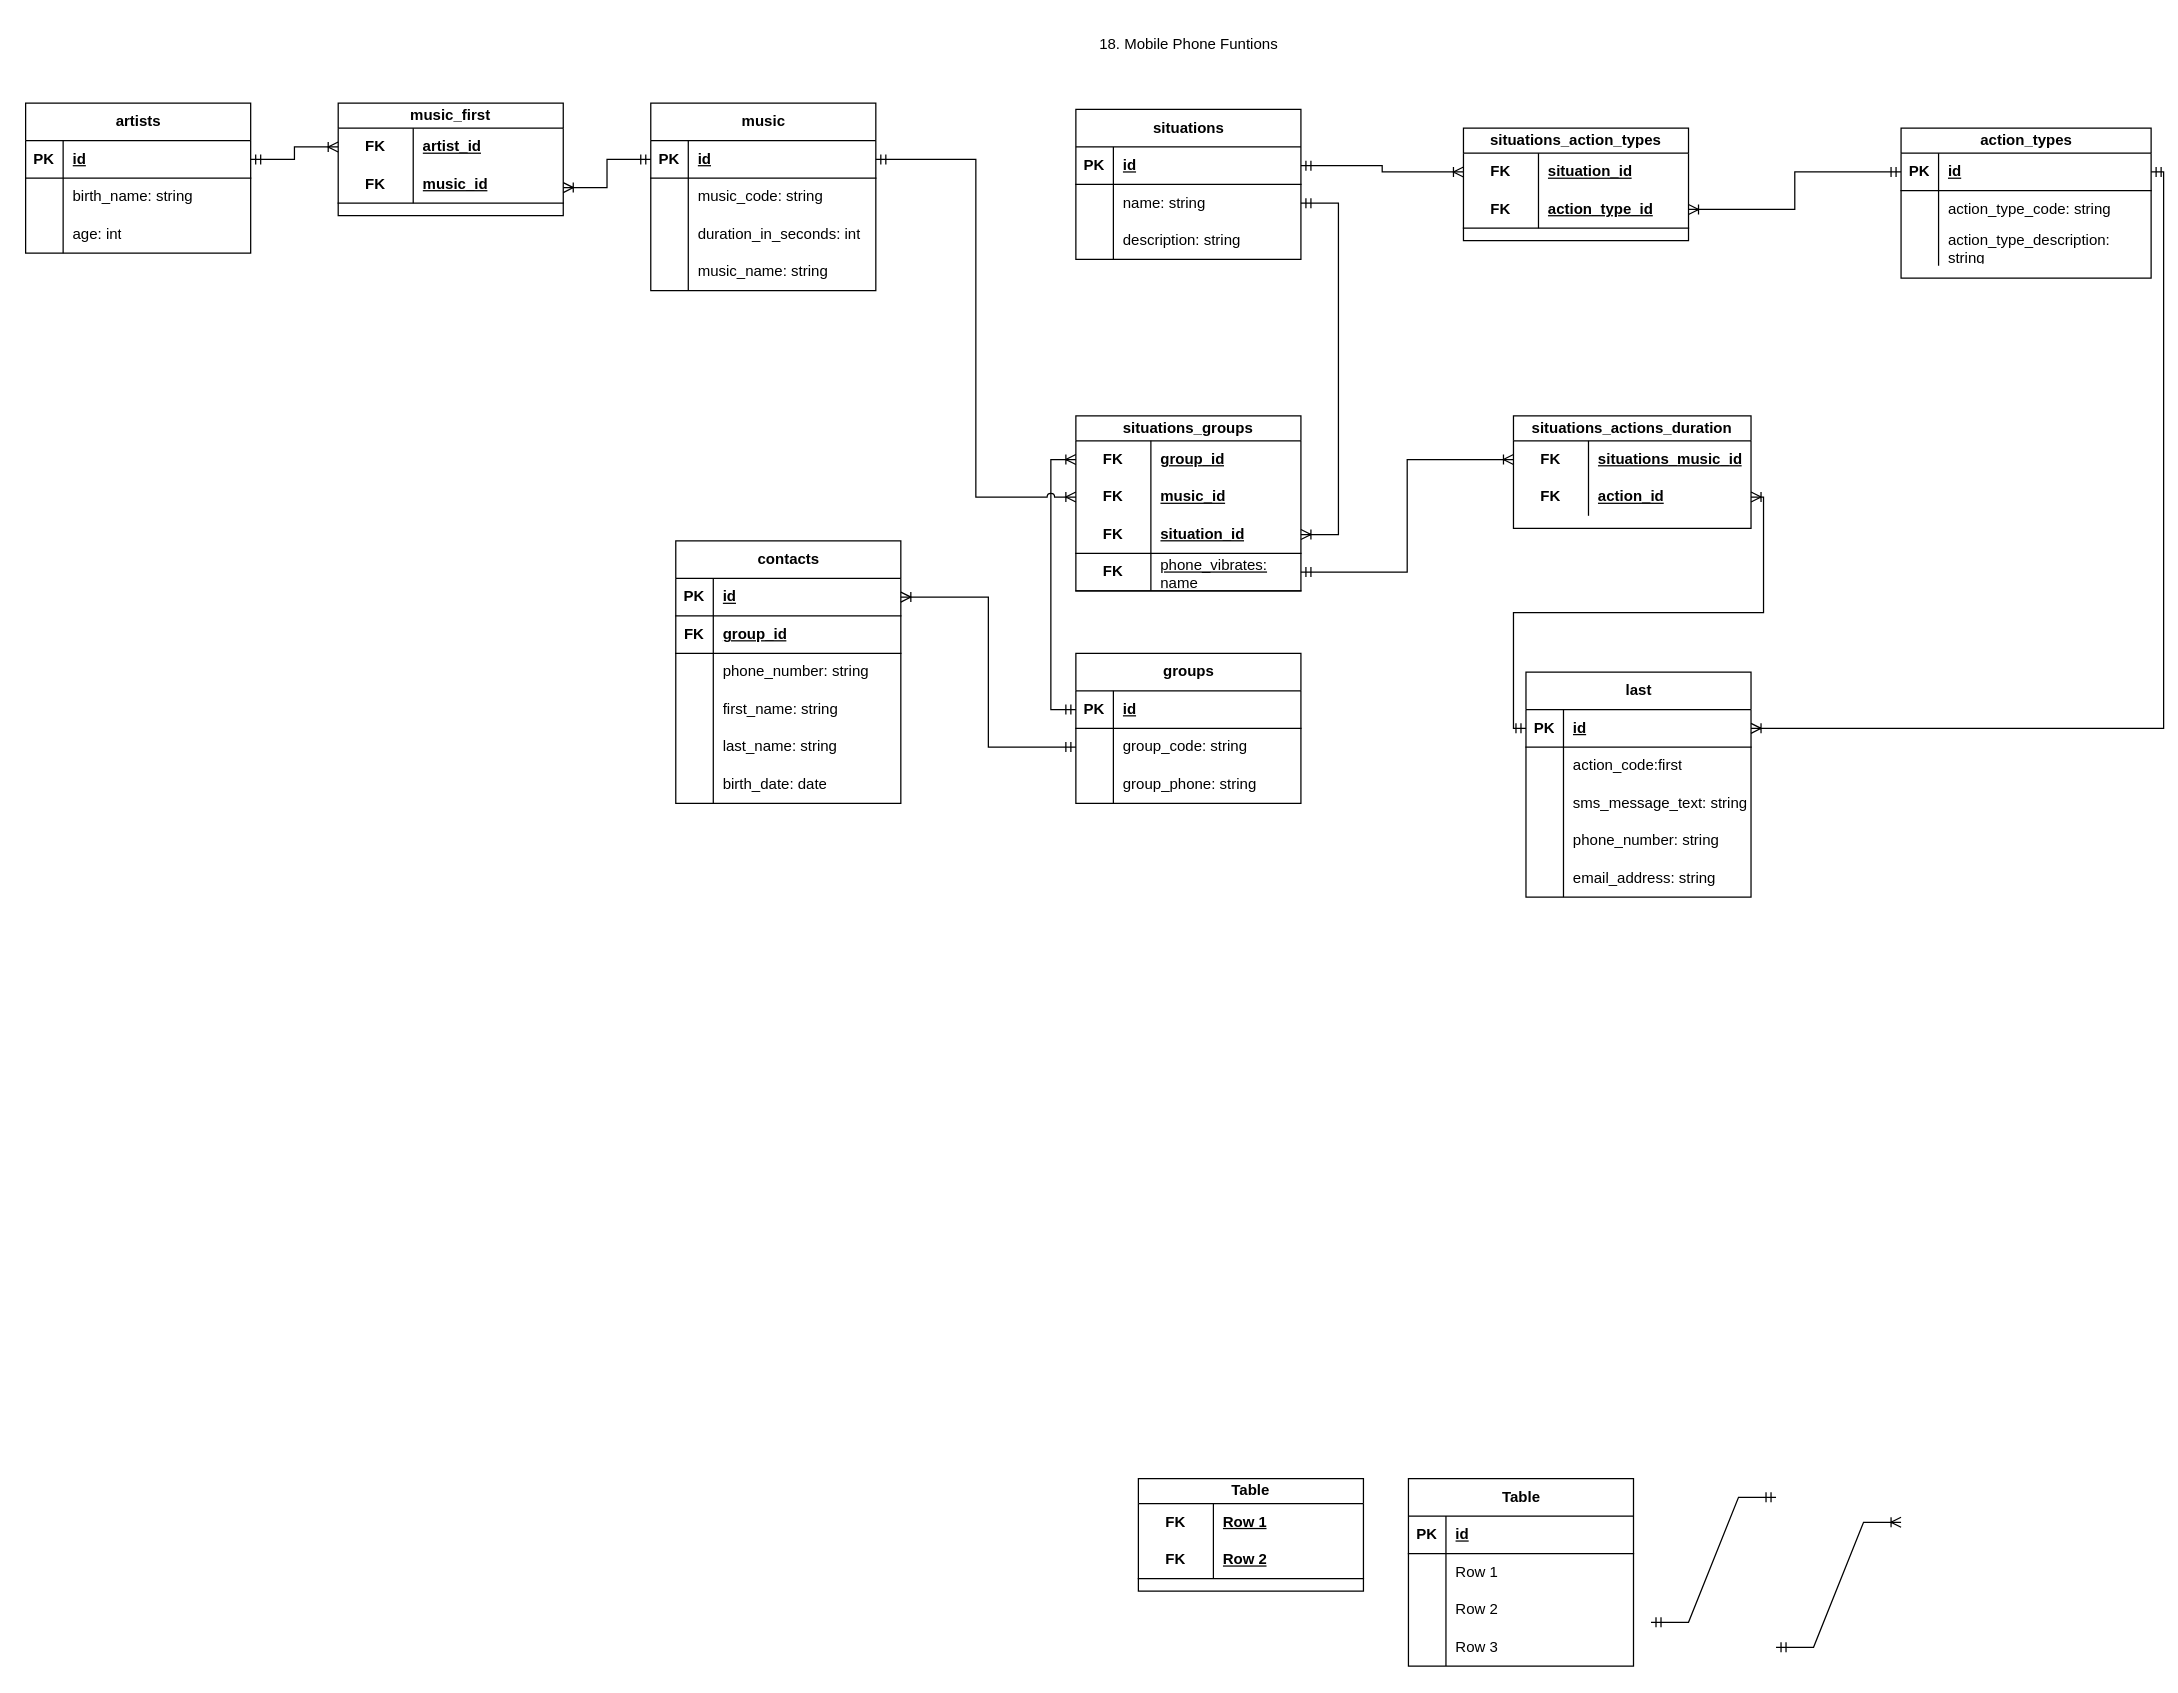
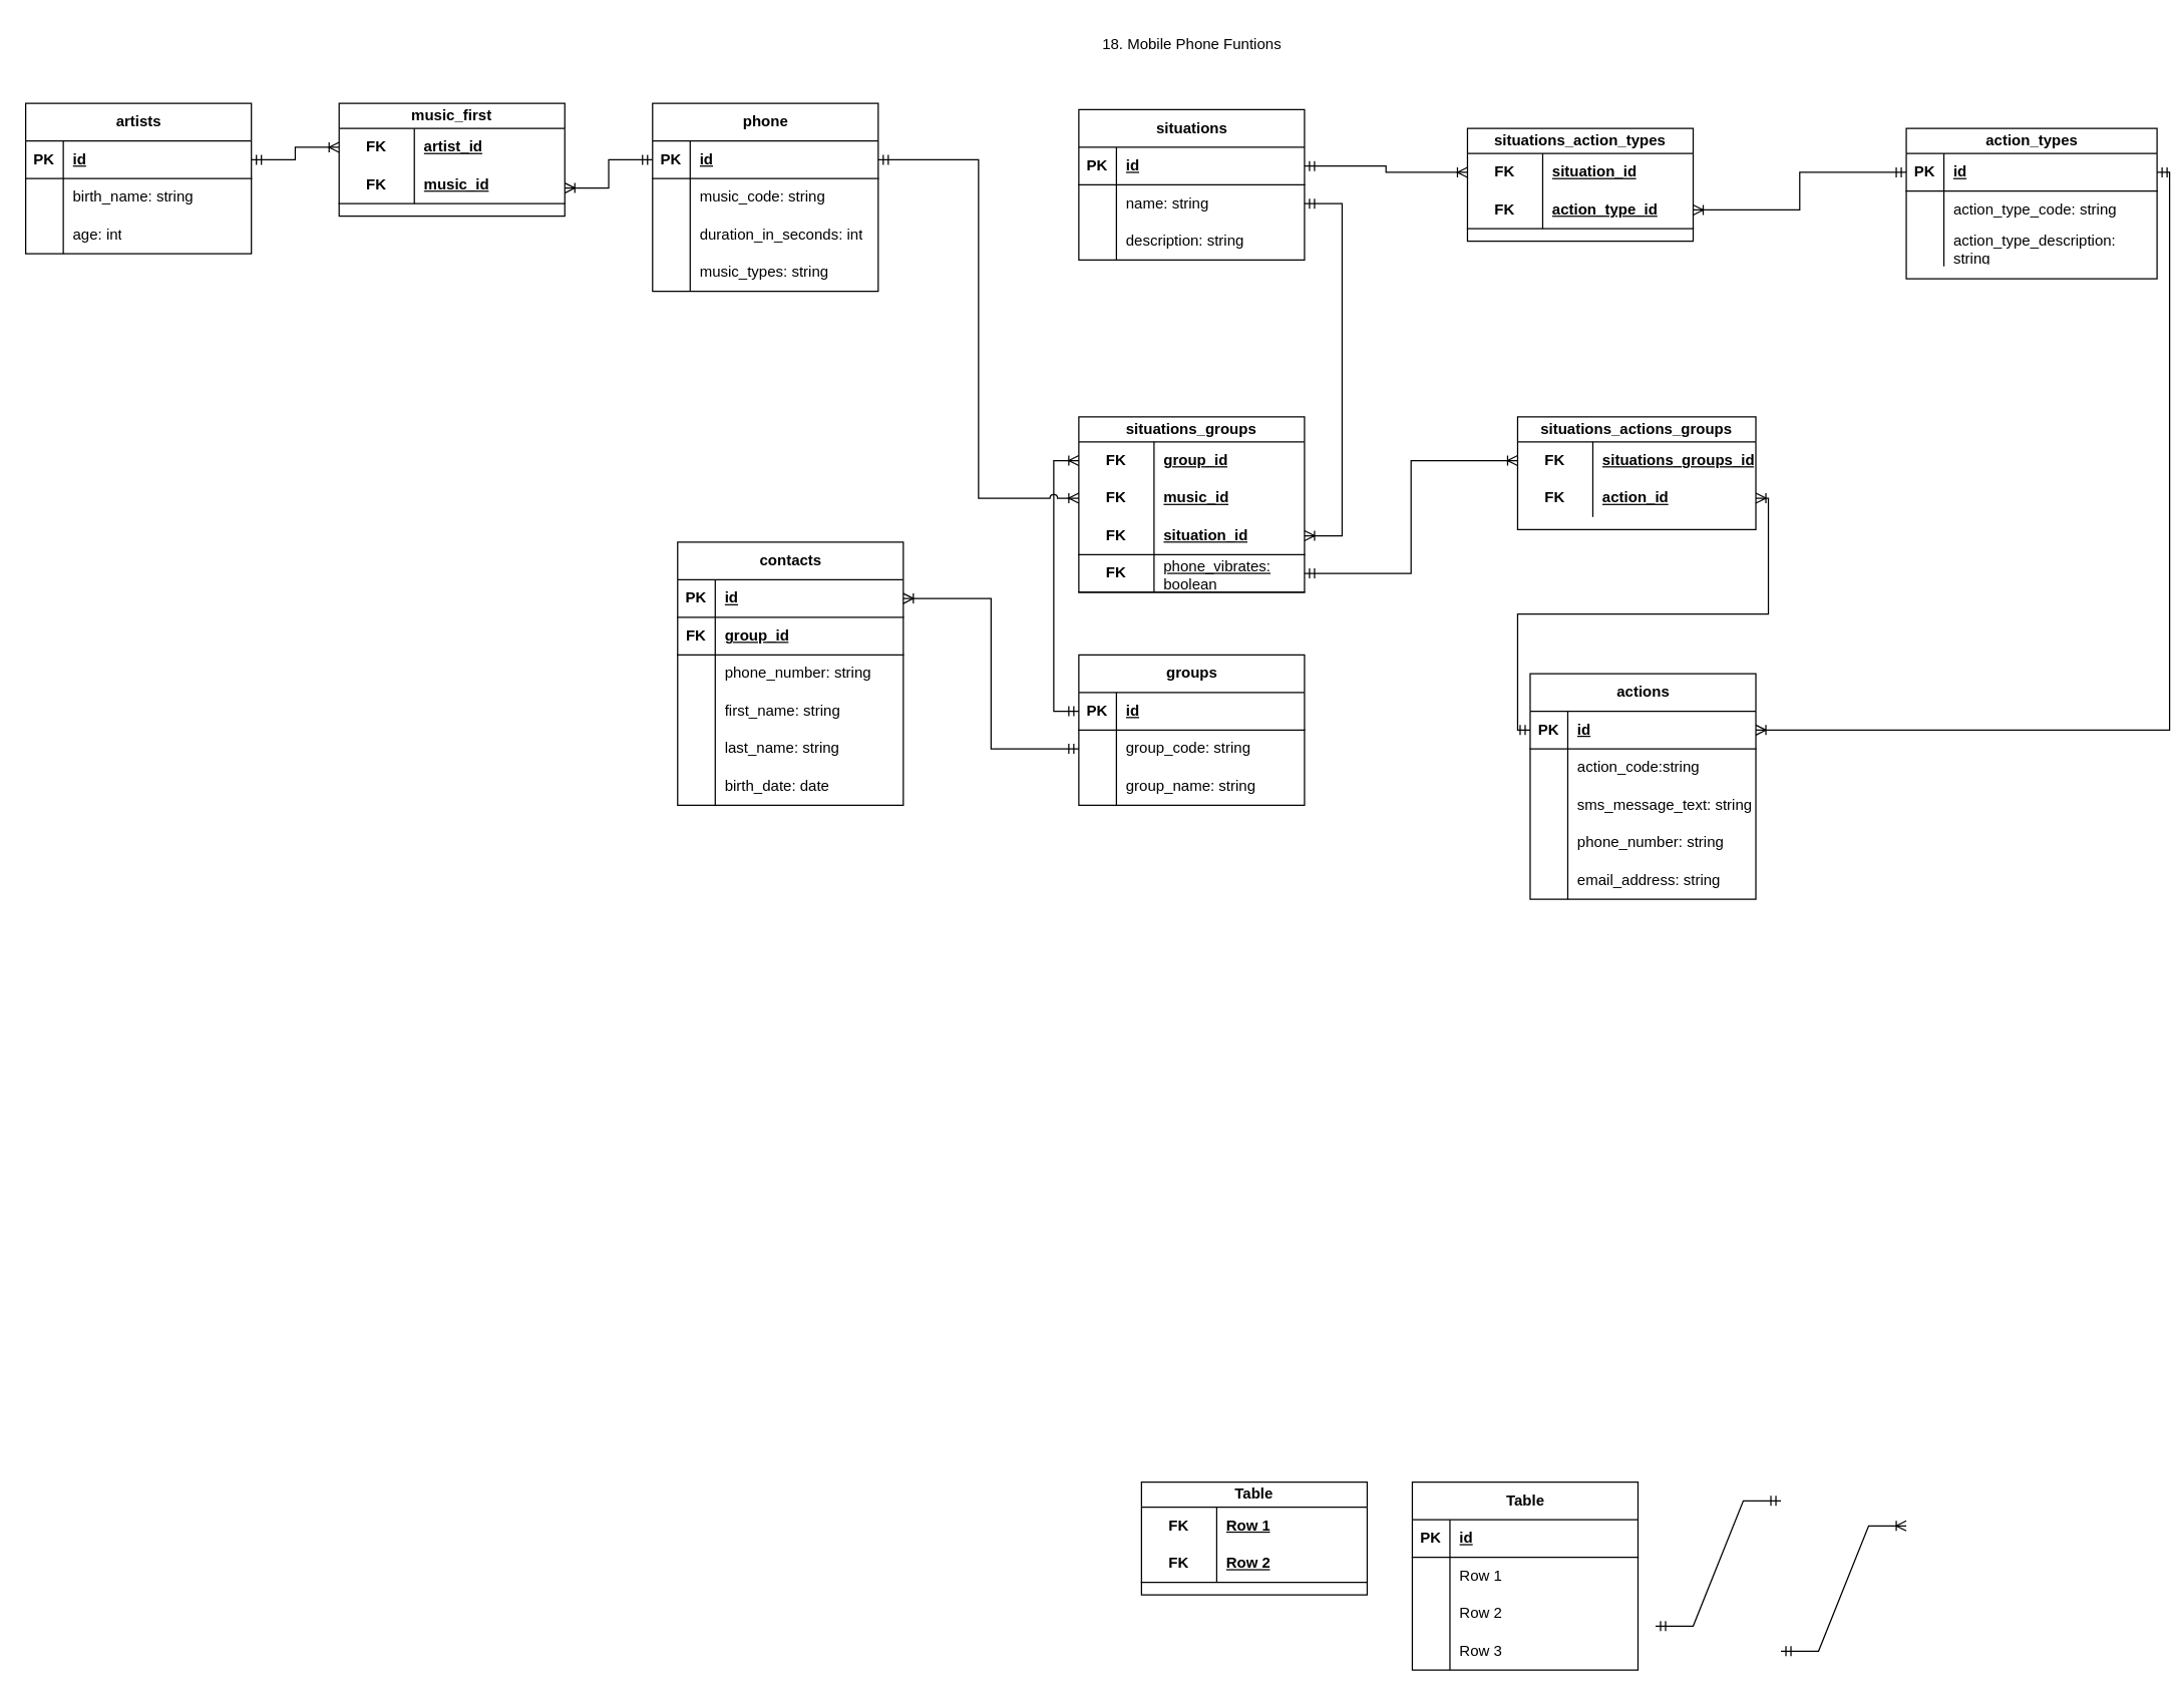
- <mxCell id="54" value="music" style="shape=table;startSize=30;container=1;collapsible=1;childLayout=tableLayout;fixedRows=1;rowLines=0;fontStyle=1;align=center;resizeLast=1;html=1;" parent="1" vertex="1"><mxGeometry x="520" y="82" width="180" height="150" as="geometry" /></mxCell>
+ <mxCell id="54" value="phone" style="shape=table;startSize=30;container=1;collapsible=1;childLayout=tableLayout;fixedRows=1;rowLines=0;fontStyle=1;align=center;resizeLast=1;html=1;" parent="1" vertex="1"><mxGeometry x="520" y="82" width="180" height="150" as="geometry" /></mxCell>
- <mxCell id="66" value="music_name: string" style="shape=partialRectangle;connectable=0;fillColor=none;top=0;left=0;bottom=0;right=0;align=left;spacingLeft=6;overflow=hidden;whiteSpace=wrap;html=1;" parent="64" vertex="1"><mxGeometry x="30" width="150" height="30" as="geometry"><mxRectangle width="150" height="30" as="alternateBounds" /></mxGeometry></mxCell>
+ <mxCell id="66" value="music_types: string" style="shape=partialRectangle;connectable=0;fillColor=none;top=0;left=0;bottom=0;right=0;align=left;spacingLeft=6;overflow=hidden;whiteSpace=wrap;html=1;" parent="64" vertex="1"><mxGeometry x="30" width="150" height="30" as="geometry"><mxRectangle width="150" height="30" as="alternateBounds" /></mxGeometry></mxCell>
- <mxCell id="149" value="&lt;span style=&quot;text-wrap-mode: nowrap;&quot;&gt;situations_&lt;/span&gt;&lt;span style=&quot;text-wrap-mode: nowrap;&quot;&gt;actions_duration&lt;/span&gt;" style="shape=table;startSize=20;container=1;collapsible=1;childLayout=tableLayout;fixedRows=1;rowLines=0;fontStyle=1;align=center;resizeLast=1;html=1;whiteSpace=wrap;" parent="1" vertex="1"><mxGeometry x="1210" y="332" width="190" height="90" as="geometry" /></mxCell>
+ <mxCell id="149" value="&lt;span style=&quot;text-wrap-mode: nowrap;&quot;&gt;situations_&lt;/span&gt;&lt;span style=&quot;text-wrap-mode: nowrap;&quot;&gt;actions_groups&lt;/span&gt;" style="shape=table;startSize=20;container=1;collapsible=1;childLayout=tableLayout;fixedRows=1;rowLines=0;fontStyle=1;align=center;resizeLast=1;html=1;whiteSpace=wrap;" parent="1" vertex="1"><mxGeometry x="1210" y="332" width="190" height="90" as="geometry" /></mxCell>
- <mxCell id="152" value="&lt;span style=&quot;text-align: center; text-wrap-mode: nowrap;&quot;&gt;situations_&lt;/span&gt;&lt;span style=&quot;text-align: center; text-wrap-mode: nowrap;&quot;&gt;music_id&lt;/span&gt;" style="shape=partialRectangle;connectable=0;fillColor=none;top=0;left=0;bottom=0;right=0;align=left;spacingLeft=6;fontStyle=5;overflow=hidden;html=1;whiteSpace=wrap;" parent="150" vertex="1"><mxGeometry x="60" width="130" height="30" as="geometry"><mxRectangle width="130" height="30" as="alternateBounds" /></mxGeometry></mxCell>
+ <mxCell id="152" value="&lt;span style=&quot;text-align: center; text-wrap-mode: nowrap;&quot;&gt;situations_&lt;/span&gt;&lt;span style=&quot;text-align: center; text-wrap-mode: nowrap;&quot;&gt;groups_id&lt;/span&gt;" style="shape=partialRectangle;connectable=0;fillColor=none;top=0;left=0;bottom=0;right=0;align=left;spacingLeft=6;fontStyle=5;overflow=hidden;html=1;whiteSpace=wrap;" parent="150" vertex="1"><mxGeometry x="60" width="130" height="30" as="geometry"><mxRectangle width="130" height="30" as="alternateBounds" /></mxGeometry></mxCell>
- <mxCell id="142" value="&lt;span style=&quot;font-weight: 400;&quot;&gt;phone_vibrates: name&lt;/span&gt;" style="shape=partialRectangle;connectable=0;fillColor=none;top=0;left=0;bottom=0;right=0;align=left;spacingLeft=6;fontStyle=5;overflow=hidden;html=1;whiteSpace=wrap;" parent="140" vertex="1"><mxGeometry x="60" width="120" height="30" as="geometry"><mxRectangle width="120" height="30" as="alternateBounds" /></mxGeometry></mxCell>
+ <mxCell id="142" value="&lt;span style=&quot;font-weight: 400;&quot;&gt;phone_vibrates: boolean&lt;/span&gt;" style="shape=partialRectangle;connectable=0;fillColor=none;top=0;left=0;bottom=0;right=0;align=left;spacingLeft=6;fontStyle=5;overflow=hidden;html=1;whiteSpace=wrap;" parent="140" vertex="1"><mxGeometry x="60" width="120" height="30" as="geometry"><mxRectangle width="120" height="30" as="alternateBounds" /></mxGeometry></mxCell>
- <mxCell id="97" value="last" style="shape=table;startSize=30;container=1;collapsible=1;childLayout=tableLayout;fixedRows=1;rowLines=0;fontStyle=1;align=center;resizeLast=1;html=1;" parent="1" vertex="1"><mxGeometry x="1220" y="537" width="180" height="180" as="geometry" /></mxCell>
+ <mxCell id="97" value="actions" style="shape=table;startSize=30;container=1;collapsible=1;childLayout=tableLayout;fixedRows=1;rowLines=0;fontStyle=1;align=center;resizeLast=1;html=1;" parent="1" vertex="1"><mxGeometry x="1220" y="537" width="180" height="180" as="geometry" /></mxCell>
- <mxCell id="103" value="action_code:first" style="shape=partialRectangle;connectable=0;fillColor=none;top=0;left=0;bottom=0;right=0;align=left;spacingLeft=6;overflow=hidden;whiteSpace=wrap;html=1;" parent="101" vertex="1"><mxGeometry x="30" width="150" height="30" as="geometry"><mxRectangle width="150" height="30" as="alternateBounds" /></mxGeometry></mxCell>
+ <mxCell id="103" value="action_code:string" style="shape=partialRectangle;connectable=0;fillColor=none;top=0;left=0;bottom=0;right=0;align=left;spacingLeft=6;overflow=hidden;whiteSpace=wrap;html=1;" parent="101" vertex="1"><mxGeometry x="30" width="150" height="30" as="geometry"><mxRectangle width="150" height="30" as="alternateBounds" /></mxGeometry></mxCell>
- <mxCell id="34" value="group_phone: string" style="shape=partialRectangle;connectable=0;fillColor=none;top=0;left=0;bottom=0;right=0;align=left;spacingLeft=6;overflow=hidden;whiteSpace=wrap;html=1;" parent="32" vertex="1"><mxGeometry x="30" width="150" height="30" as="geometry"><mxRectangle width="150" height="30" as="alternateBounds" /></mxGeometry></mxCell>
+ <mxCell id="34" value="group_name: string" style="shape=partialRectangle;connectable=0;fillColor=none;top=0;left=0;bottom=0;right=0;align=left;spacingLeft=6;overflow=hidden;whiteSpace=wrap;html=1;" parent="32" vertex="1"><mxGeometry x="30" width="150" height="30" as="geometry"><mxRectangle width="150" height="30" as="alternateBounds" /></mxGeometry></mxCell>
